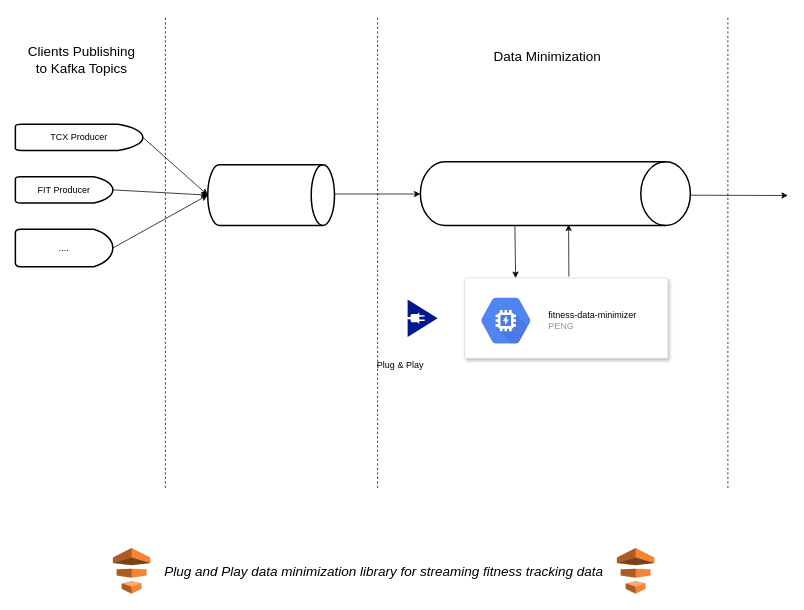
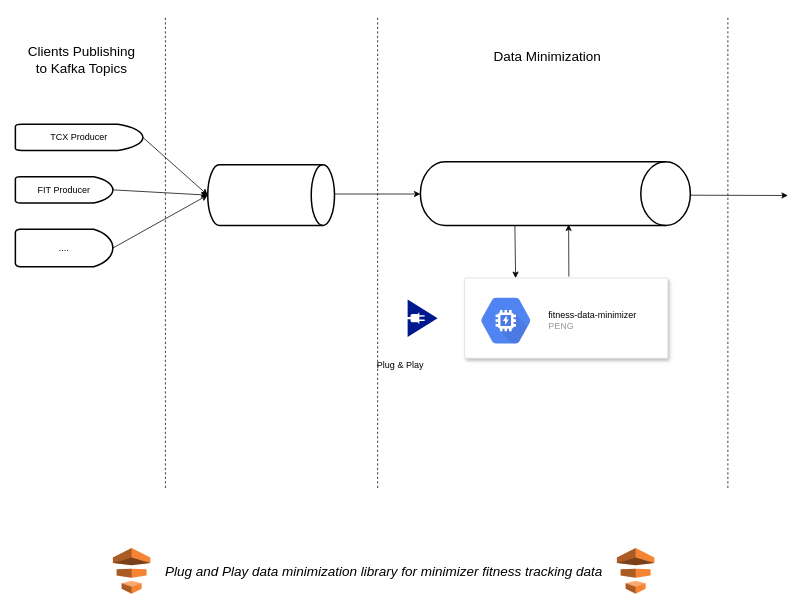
- <mxCell id="26" value="&lt;div&gt;&lt;font style=&quot;font-size: 18px&quot;&gt;&lt;i&gt;Plug and Play data minimization library for streaming fitness tracking data&lt;/i&gt;&lt;/font&gt;&lt;/div&gt;" style="text;html=1;align=center;verticalAlign=middle;resizable=0;points=[];autosize=1;" vertex="1" parent="1"><mxGeometry x="211" y="751.5" width="600" height="20" as="geometry" /></mxCell>
+ <mxCell id="26" value="&lt;div&gt;&lt;font style=&quot;font-size: 18px&quot;&gt;&lt;i&gt;Plug and Play data minimization library for minimizer fitness tracking data&lt;/i&gt;&lt;/font&gt;&lt;/div&gt;" style="text;html=1;align=center;verticalAlign=middle;resizable=0;points=[];autosize=1;" vertex="1" parent="1"><mxGeometry x="211" y="751.5" width="600" height="20" as="geometry" /></mxCell>
